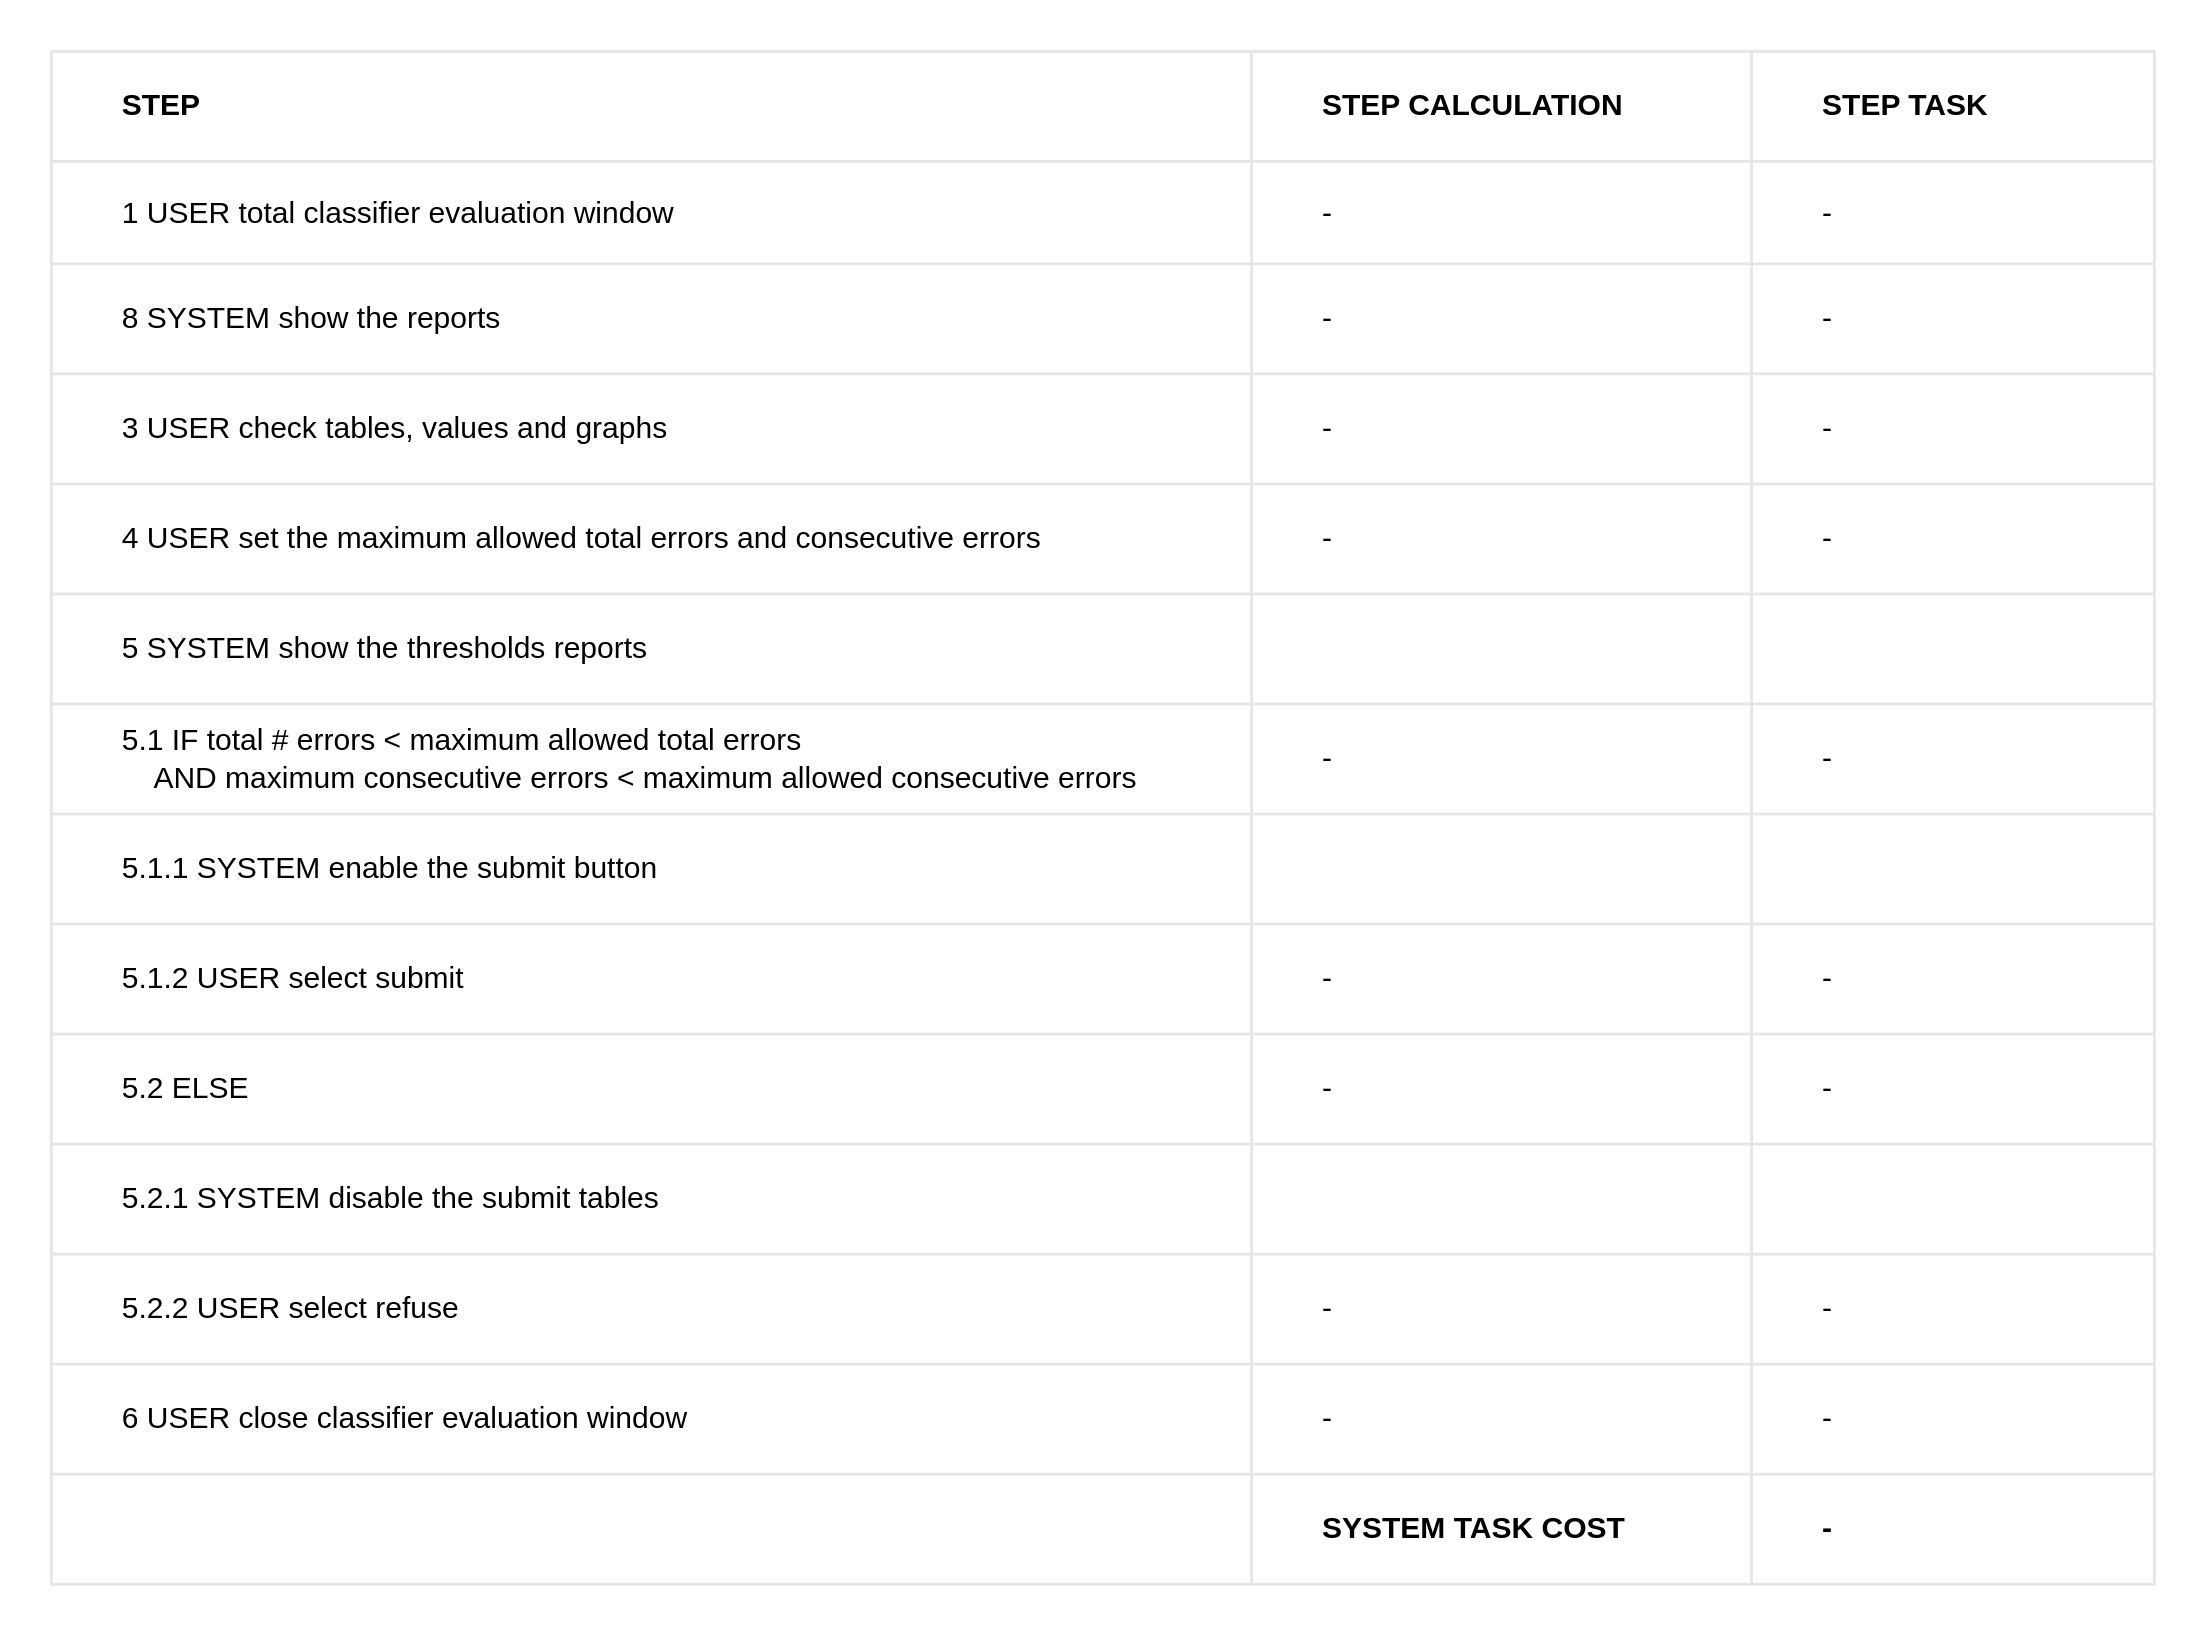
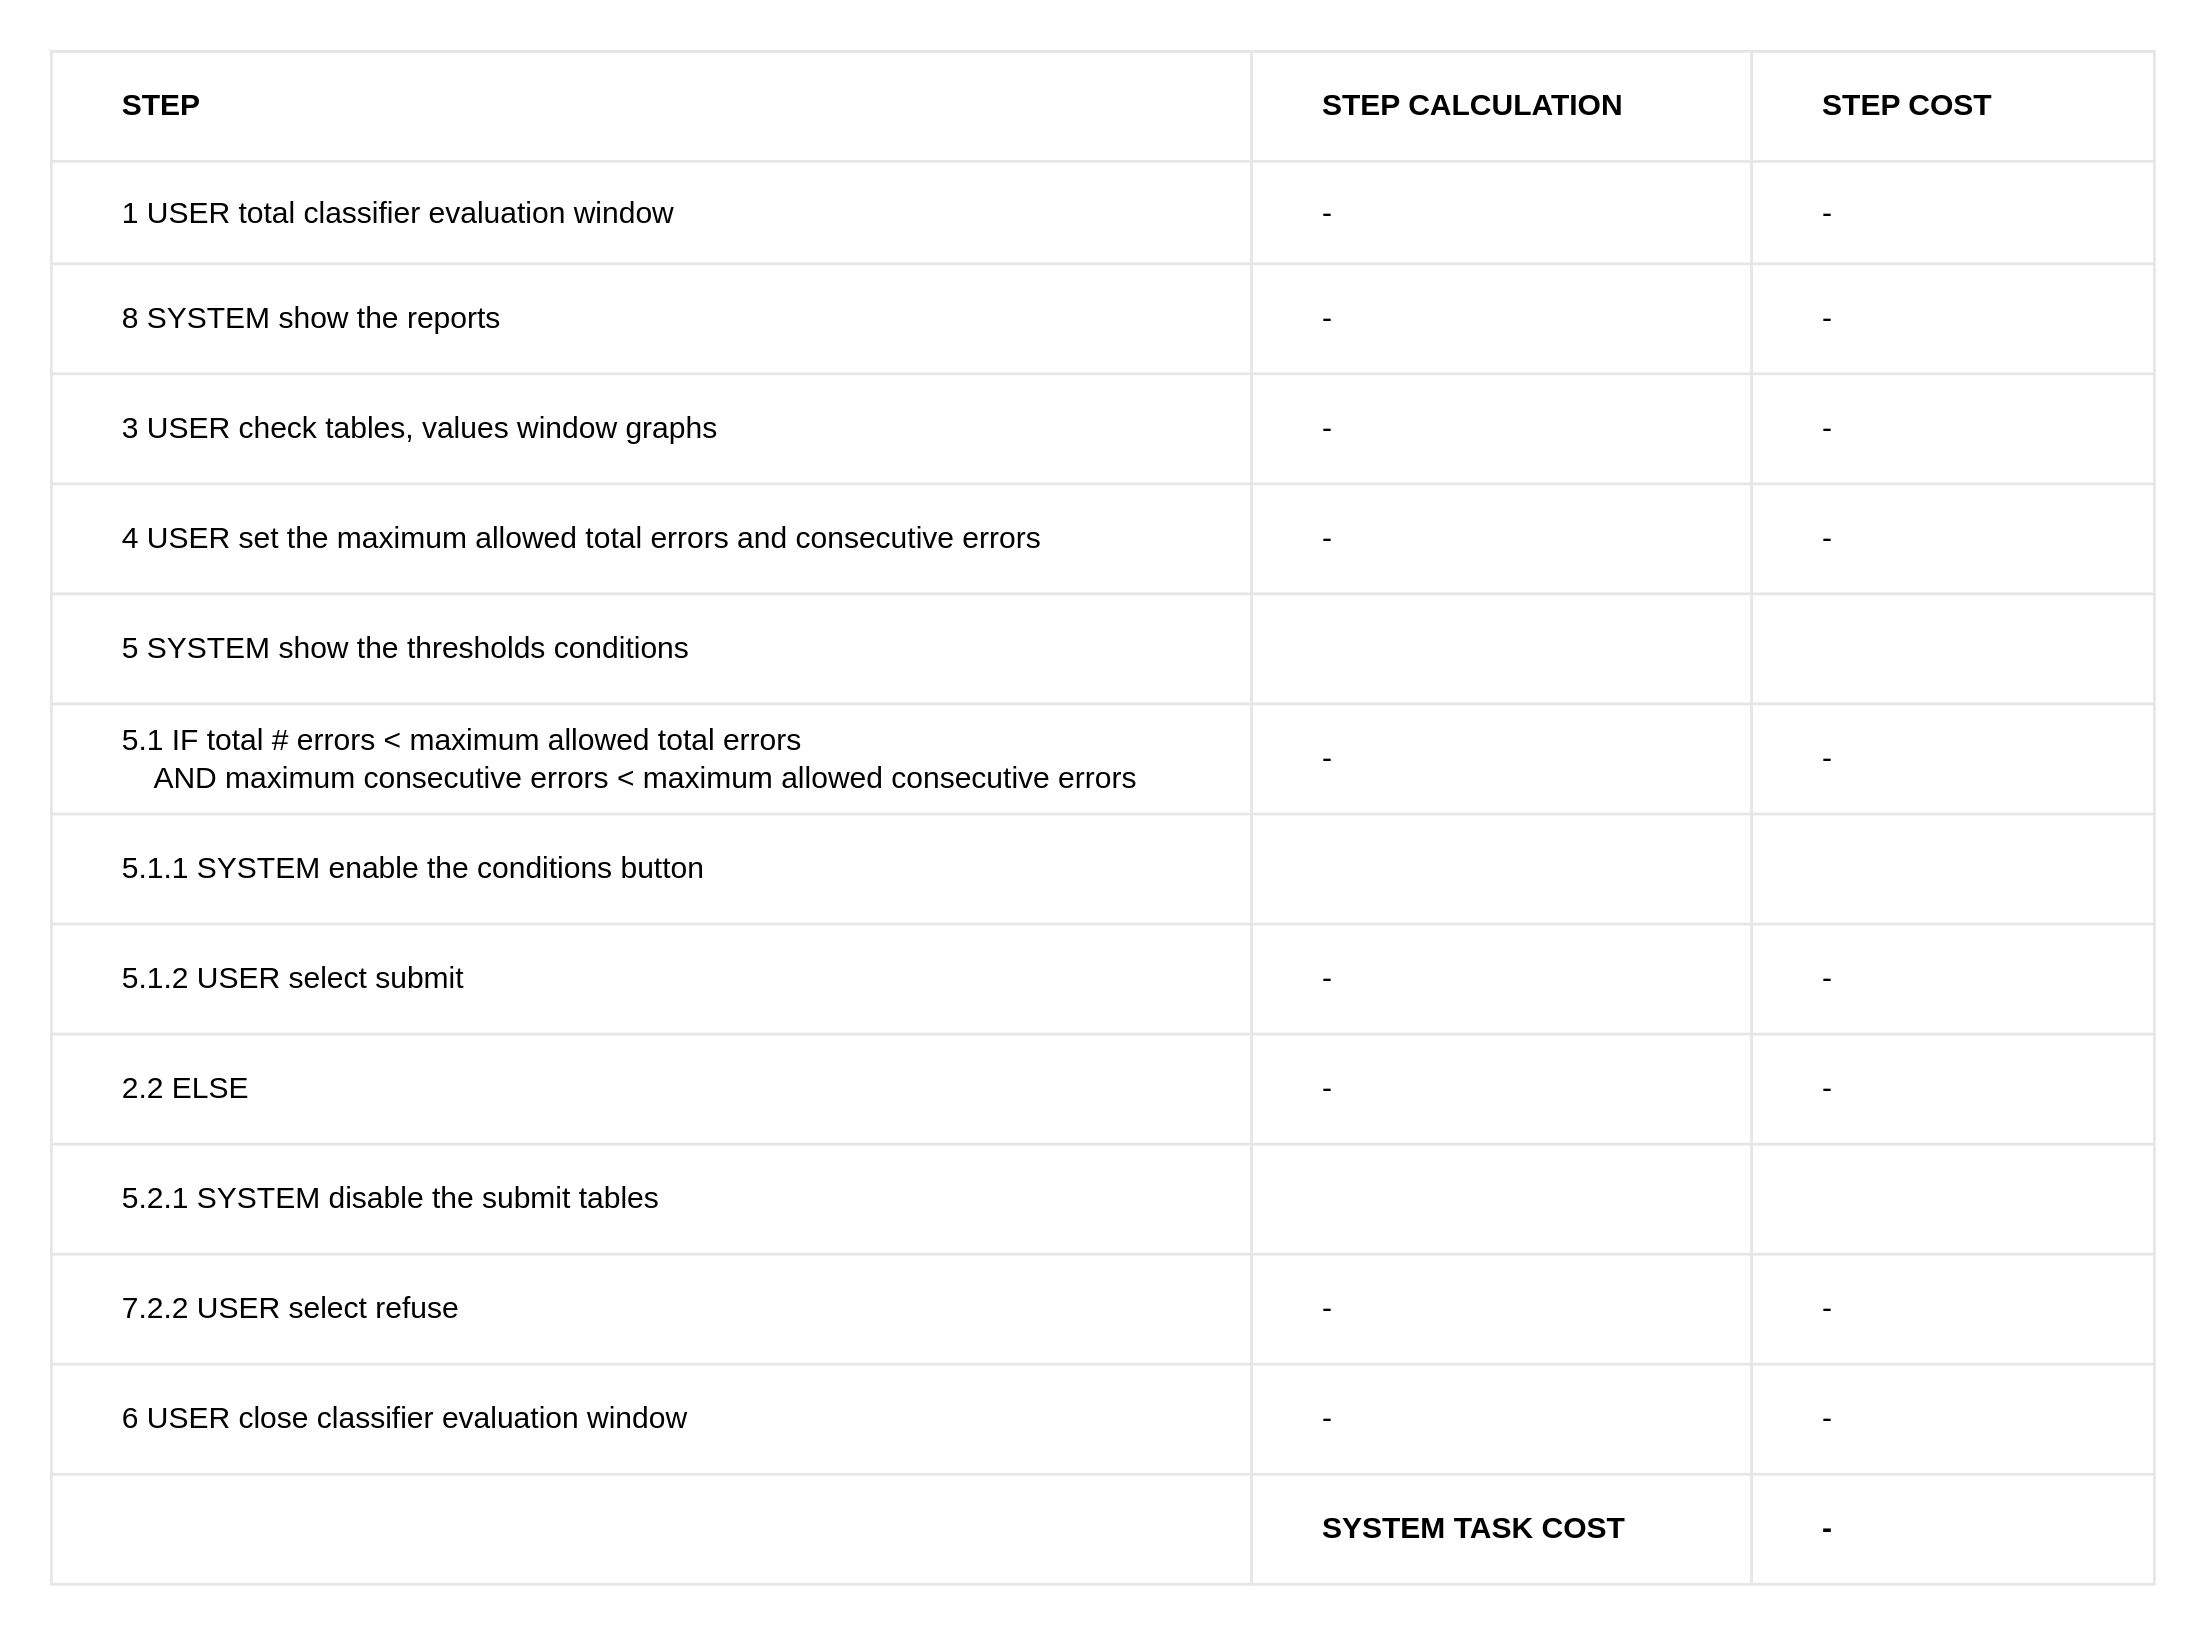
- <mxCell id="6" value="&lt;span style=&quot;white-space: pre;&quot;&gt;&#09;&lt;/span&gt;STEP TASK" style="connectable=0;recursiveResize=0;strokeColor=inherit;fillColor=none;align=left;whiteSpace=wrap;html=1;fontStyle=1" vertex="1" parent="3"><mxGeometry x="680" width="161" height="44" as="geometry"><mxRectangle width="161" height="44" as="alternateBounds" /></mxGeometry></mxCell>
+ <mxCell id="6" value="&lt;span style=&quot;white-space: pre;&quot;&gt;&#09;&lt;/span&gt;STEP COST" style="connectable=0;recursiveResize=0;strokeColor=inherit;fillColor=none;align=left;whiteSpace=wrap;html=1;fontStyle=1" vertex="1" parent="3"><mxGeometry x="680" width="161" height="44" as="geometry"><mxRectangle width="161" height="44" as="alternateBounds" /></mxGeometry></mxCell>
- <mxCell id="16" value="&lt;span style=&quot;&quot;&gt;&lt;span style=&quot;white-space: pre;&quot;&gt;&amp;nbsp;&lt;span style=&quot;white-space: pre;&quot;&gt;&#09;&lt;/span&gt;&lt;/span&gt;&lt;/span&gt;3 USER check tables, values and graphs" style="connectable=0;recursiveResize=0;strokeColor=inherit;fillColor=none;align=left;whiteSpace=wrap;html=1;" vertex="1" parent="15"><mxGeometry width="480" height="44" as="geometry"><mxRectangle width="480" height="44" as="alternateBounds" /></mxGeometry></mxCell>
+ <mxCell id="16" value="&lt;span style=&quot;&quot;&gt;&lt;span style=&quot;white-space: pre;&quot;&gt;&amp;nbsp;&lt;span style=&quot;white-space: pre;&quot;&gt;&#09;&lt;/span&gt;&lt;/span&gt;&lt;/span&gt;3 USER check tables, values window graphs" style="connectable=0;recursiveResize=0;strokeColor=inherit;fillColor=none;align=left;whiteSpace=wrap;html=1;" vertex="1" parent="15"><mxGeometry width="480" height="44" as="geometry"><mxRectangle width="480" height="44" as="alternateBounds" /></mxGeometry></mxCell>
- <mxCell id="24" value="&lt;span style=&quot;white-space: pre;&quot;&gt;&#09;&lt;/span&gt;5 SYSTEM show the thresholds reports" style="connectable=0;recursiveResize=0;strokeColor=inherit;fillColor=none;align=left;whiteSpace=wrap;html=1;" vertex="1" parent="23"><mxGeometry width="480" height="44" as="geometry"><mxRectangle width="480" height="44" as="alternateBounds" /></mxGeometry></mxCell>
+ <mxCell id="24" value="&lt;span style=&quot;white-space: pre;&quot;&gt;&#09;&lt;/span&gt;5 SYSTEM show the thresholds conditions" style="connectable=0;recursiveResize=0;strokeColor=inherit;fillColor=none;align=left;whiteSpace=wrap;html=1;" vertex="1" parent="23"><mxGeometry width="480" height="44" as="geometry"><mxRectangle width="480" height="44" as="alternateBounds" /></mxGeometry></mxCell>
- <mxCell id="32" value="&lt;span style=&quot;white-space: pre;&quot;&gt;&#09;&lt;/span&gt;5.1.1 SYSTEM enable the submit button" style="connectable=0;recursiveResize=0;strokeColor=inherit;fillColor=none;align=left;whiteSpace=wrap;html=1;" vertex="1" parent="31"><mxGeometry width="480" height="44" as="geometry"><mxRectangle width="480" height="44" as="alternateBounds" /></mxGeometry></mxCell>
+ <mxCell id="32" value="&lt;span style=&quot;white-space: pre;&quot;&gt;&#09;&lt;/span&gt;5.1.1 SYSTEM enable the conditions button" style="connectable=0;recursiveResize=0;strokeColor=inherit;fillColor=none;align=left;whiteSpace=wrap;html=1;" vertex="1" parent="31"><mxGeometry width="480" height="44" as="geometry"><mxRectangle width="480" height="44" as="alternateBounds" /></mxGeometry></mxCell>
- <mxCell id="40" value="&lt;span style=&quot;white-space: pre;&quot;&gt;&#09;&lt;/span&gt;5.2 ELSE" style="connectable=0;recursiveResize=0;strokeColor=inherit;fillColor=none;align=left;whiteSpace=wrap;html=1;" vertex="1" parent="39"><mxGeometry width="480" height="44" as="geometry"><mxRectangle width="480" height="44" as="alternateBounds" /></mxGeometry></mxCell>
+ <mxCell id="40" value="&lt;span style=&quot;white-space: pre;&quot;&gt;&#09;&lt;/span&gt;2.2 ELSE" style="connectable=0;recursiveResize=0;strokeColor=inherit;fillColor=none;align=left;whiteSpace=wrap;html=1;" vertex="1" parent="39"><mxGeometry width="480" height="44" as="geometry"><mxRectangle width="480" height="44" as="alternateBounds" /></mxGeometry></mxCell>
- <mxCell id="48" value="&#09;&lt;span style=&quot;white-space: pre;&quot;&gt;&#09;&lt;/span&gt;5.2.2 USER select refuse" style="connectable=0;recursiveResize=0;strokeColor=inherit;fillColor=none;align=left;whiteSpace=wrap;html=1;" vertex="1" parent="47"><mxGeometry width="480" height="44" as="geometry"><mxRectangle width="480" height="44" as="alternateBounds" /></mxGeometry></mxCell>
+ <mxCell id="48" value="&#09;&lt;span style=&quot;white-space: pre;&quot;&gt;&#09;&lt;/span&gt;7.2.2 USER select refuse" style="connectable=0;recursiveResize=0;strokeColor=inherit;fillColor=none;align=left;whiteSpace=wrap;html=1;" vertex="1" parent="47"><mxGeometry width="480" height="44" as="geometry"><mxRectangle width="480" height="44" as="alternateBounds" /></mxGeometry></mxCell>
